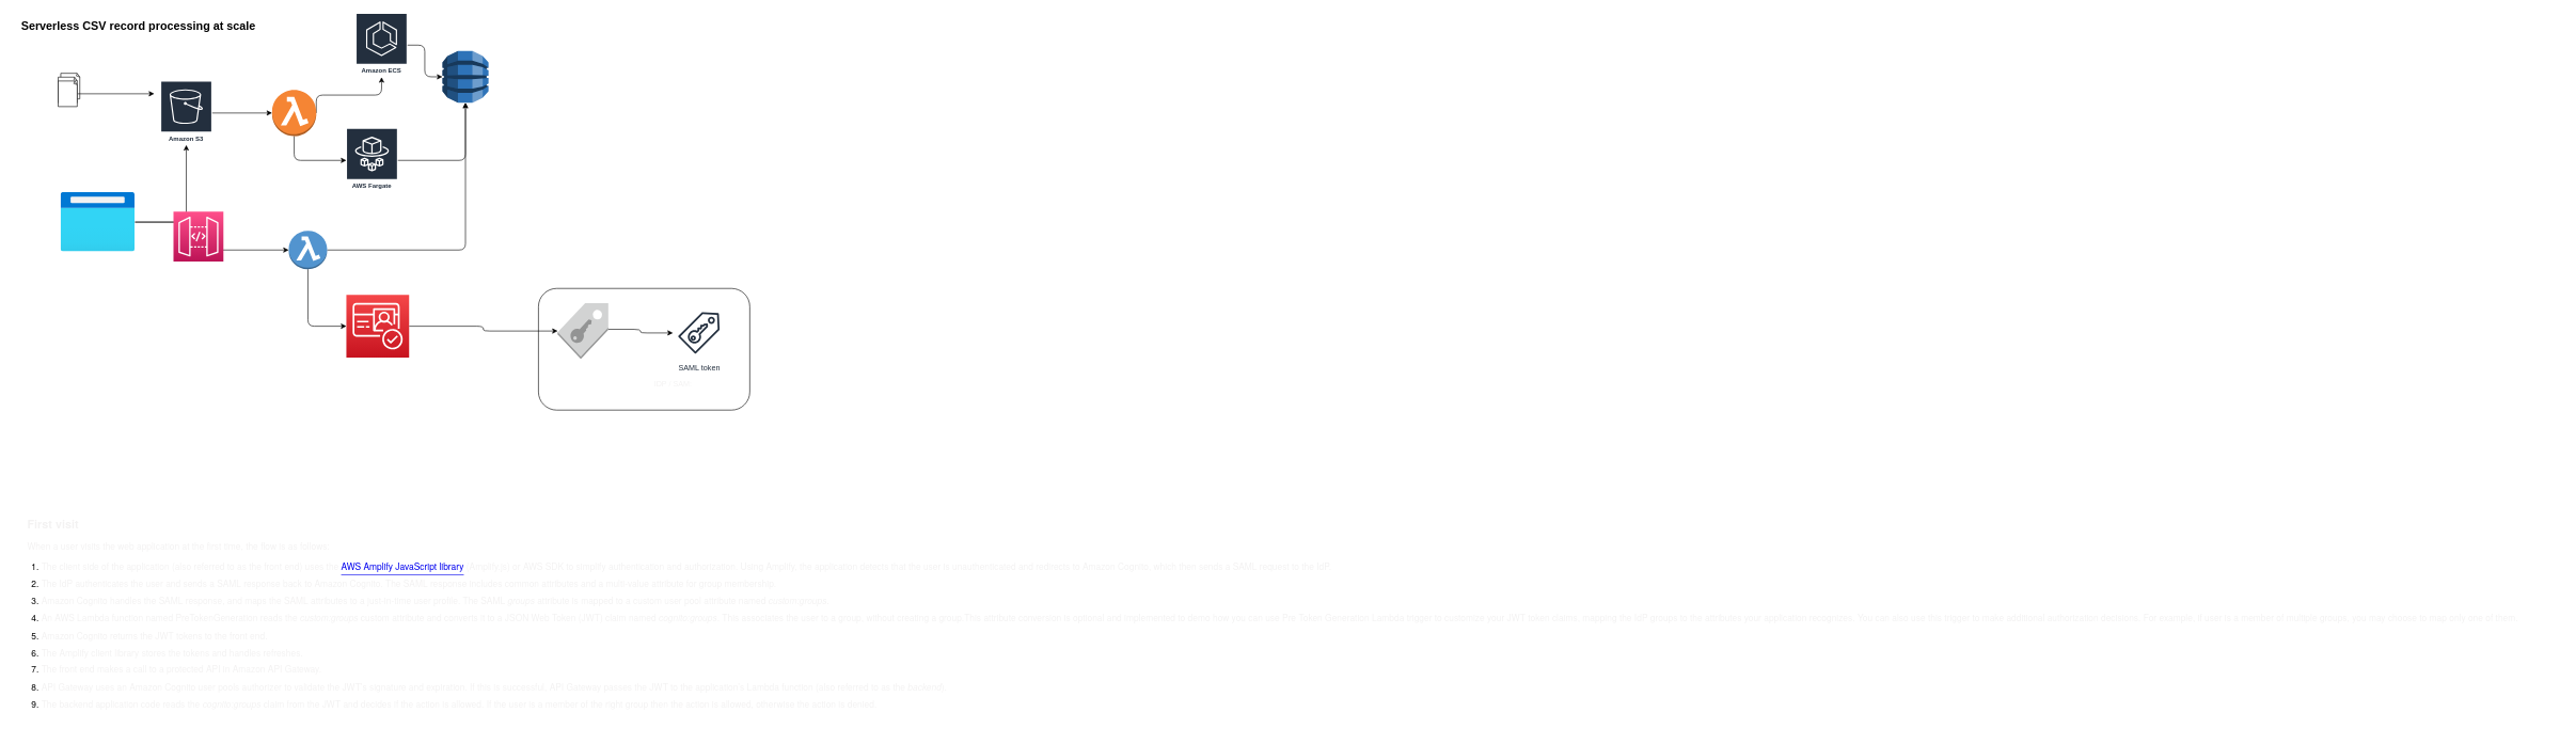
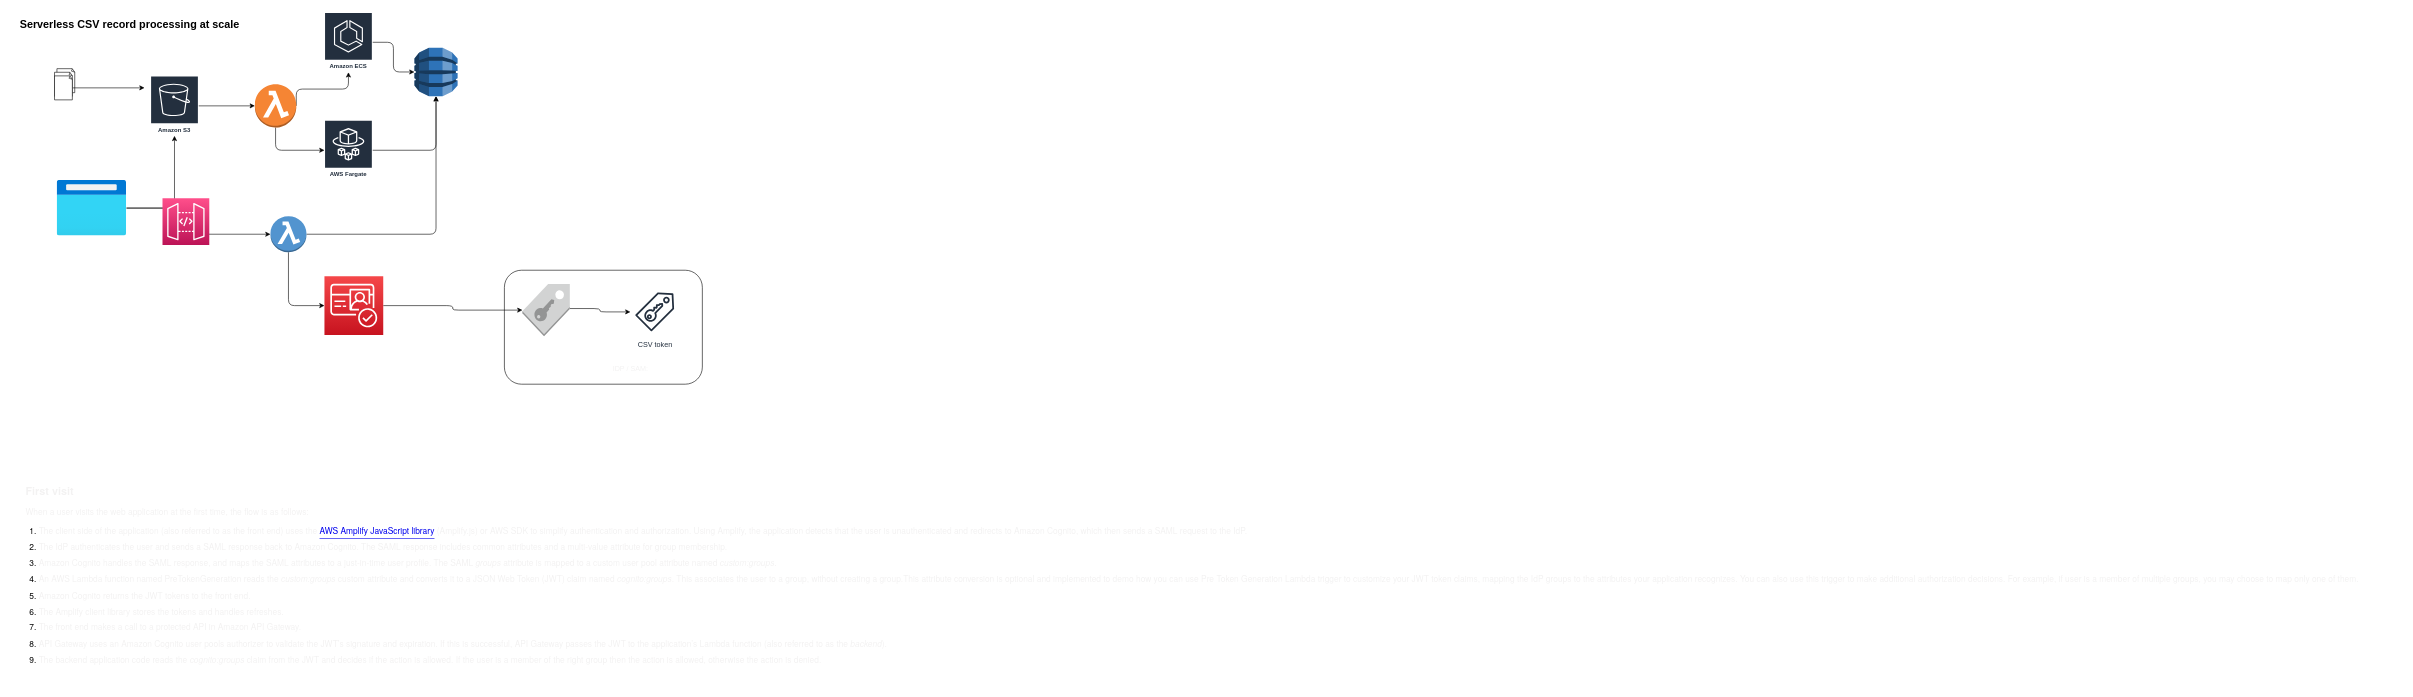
- <mxCell id="8" value="Amazon ECS" style="sketch=0;outlineConnect=0;fontColor=#232F3E;gradientColor=none;strokeColor=#ffffff;fillColor=#232F3E;dashed=0;verticalLabelPosition=middle;verticalAlign=bottom;align=center;html=1;whiteSpace=wrap;fontSize=10;fontStyle=1;spacing=3;shape=mxgraph.aws4.productIcon;prIcon=mxgraph.aws4.ecs;" vertex="1" parent="1"><mxGeometry x="555" y="20" width="80" height="100" as="geometry" /></mxCell>
+ <mxCell id="8" value="Amazon ECS" style="sketch=0;outlineConnect=0;fontColor=#232F3E;gradientColor=none;strokeColor=#ffffff;fillColor=#232F3E;dashed=0;verticalLabelPosition=middle;verticalAlign=bottom;align=center;html=1;whiteSpace=wrap;fontSize=10;fontStyle=1;spacing=3;shape=mxgraph.aws4.productIcon;prIcon=mxgraph.aws4.ecs;" vertex="1" parent="1"><mxGeometry x="540" y="20" width="80" height="100" as="geometry" /></mxCell>
- <mxCell id="26" value="SAML token" style="sketch=0;outlineConnect=0;fontColor=#232F3E;gradientColor=none;strokeColor=#232F3E;fillColor=#ffffff;dashed=0;verticalLabelPosition=bottom;verticalAlign=top;align=center;html=1;fontSize=12;fontStyle=0;aspect=fixed;shape=mxgraph.aws4.resourceIcon;resIcon=mxgraph.aws4.saml_token;" vertex="1" parent="1"><mxGeometry x="1050" y="479" width="81" height="81" as="geometry" /></mxCell>
+ <mxCell id="26" value="CSV token" style="sketch=0;outlineConnect=0;fontColor=#232F3E;gradientColor=none;strokeColor=#232F3E;fillColor=#ffffff;dashed=0;verticalLabelPosition=bottom;verticalAlign=top;align=center;html=1;fontSize=12;fontStyle=0;aspect=fixed;shape=mxgraph.aws4.resourceIcon;resIcon=mxgraph.aws4.saml_token;" vertex="1" parent="1"><mxGeometry x="1050" y="479" width="81" height="81" as="geometry" /></mxCell>
- <mxCell id="29" value="IDP / SAM:" style="text;html=1;align=center;verticalAlign=middle;resizable=0;points=[];autosize=1;strokeColor=none;fillColor=none;fontColor=#f3f2f2;" vertex="1" parent="1"><mxGeometry x="1010" y="585" width="80" height="30" as="geometry" /></mxCell>
+ <mxCell id="29" value="IDP / SAM:" style="text;html=1;align=center;verticalAlign=middle;resizable=0;points=[];autosize=1;strokeColor=none;fillColor=none;fontColor=#f3f2f2;" vertex="1" parent="1"><mxGeometry x="1010" y="600" width="80" height="30" as="geometry" /></mxCell>
